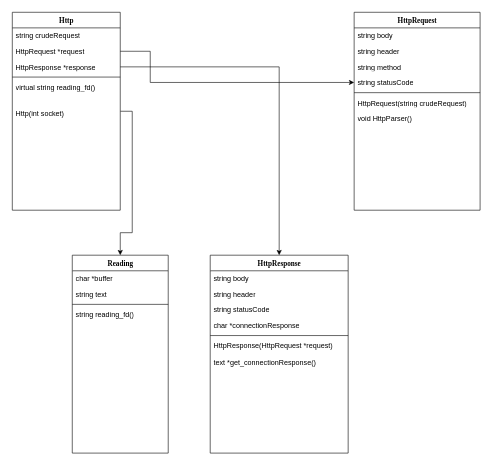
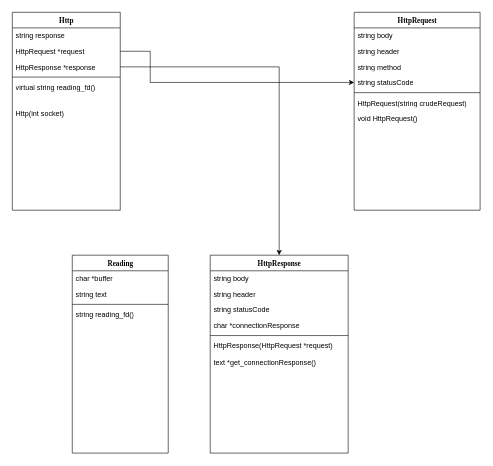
- <mxCell id="4" value="string&amp;nbsp;crudeRequest" style="text;html=1;strokeColor=none;fillColor=none;align=left;verticalAlign=top;spacingLeft=4;spacingRight=4;whiteSpace=wrap;overflow=hidden;rotatable=0;points=[[0,0.5],[1,0.5]];portConstraint=eastwest;" vertex="1" parent="3"><mxGeometry y="26" width="180" height="26" as="geometry" /></mxCell>
+ <mxCell id="4" value="string&amp;nbsp;response" style="text;html=1;strokeColor=none;fillColor=none;align=left;verticalAlign=top;spacingLeft=4;spacingRight=4;whiteSpace=wrap;overflow=hidden;rotatable=0;points=[[0,0.5],[1,0.5]];portConstraint=eastwest;" vertex="1" parent="3"><mxGeometry y="26" width="180" height="26" as="geometry" /></mxCell>
- <mxCell id="17" value="void HttpParser()" style="text;html=1;strokeColor=none;fillColor=none;align=left;verticalAlign=top;spacingLeft=4;spacingRight=4;whiteSpace=wrap;overflow=hidden;rotatable=0;points=[[0,0.5],[1,0.5]];portConstraint=eastwest;" vertex="1" parent="10"><mxGeometry y="164" width="210" height="26" as="geometry" /></mxCell>
+ <mxCell id="17" value="void HttpRequest()" style="text;html=1;strokeColor=none;fillColor=none;align=left;verticalAlign=top;spacingLeft=4;spacingRight=4;whiteSpace=wrap;overflow=hidden;rotatable=0;points=[[0,0.5],[1,0.5]];portConstraint=eastwest;" vertex="1" parent="10"><mxGeometry y="164" width="210" height="26" as="geometry" /></mxCell>
- <mxCell id="2" style="edgeStyle=orthogonalEdgeStyle;rounded=0;orthogonalLoop=1;jettySize=auto;html=1;exitX=1;exitY=0.5;exitDx=0;exitDy=0;entryX=0.5;entryY=0;entryDx=0;entryDy=0;" edge="1" parent="1" source="3" target="18"><mxGeometry relative="1" as="geometry" /></mxCell>
